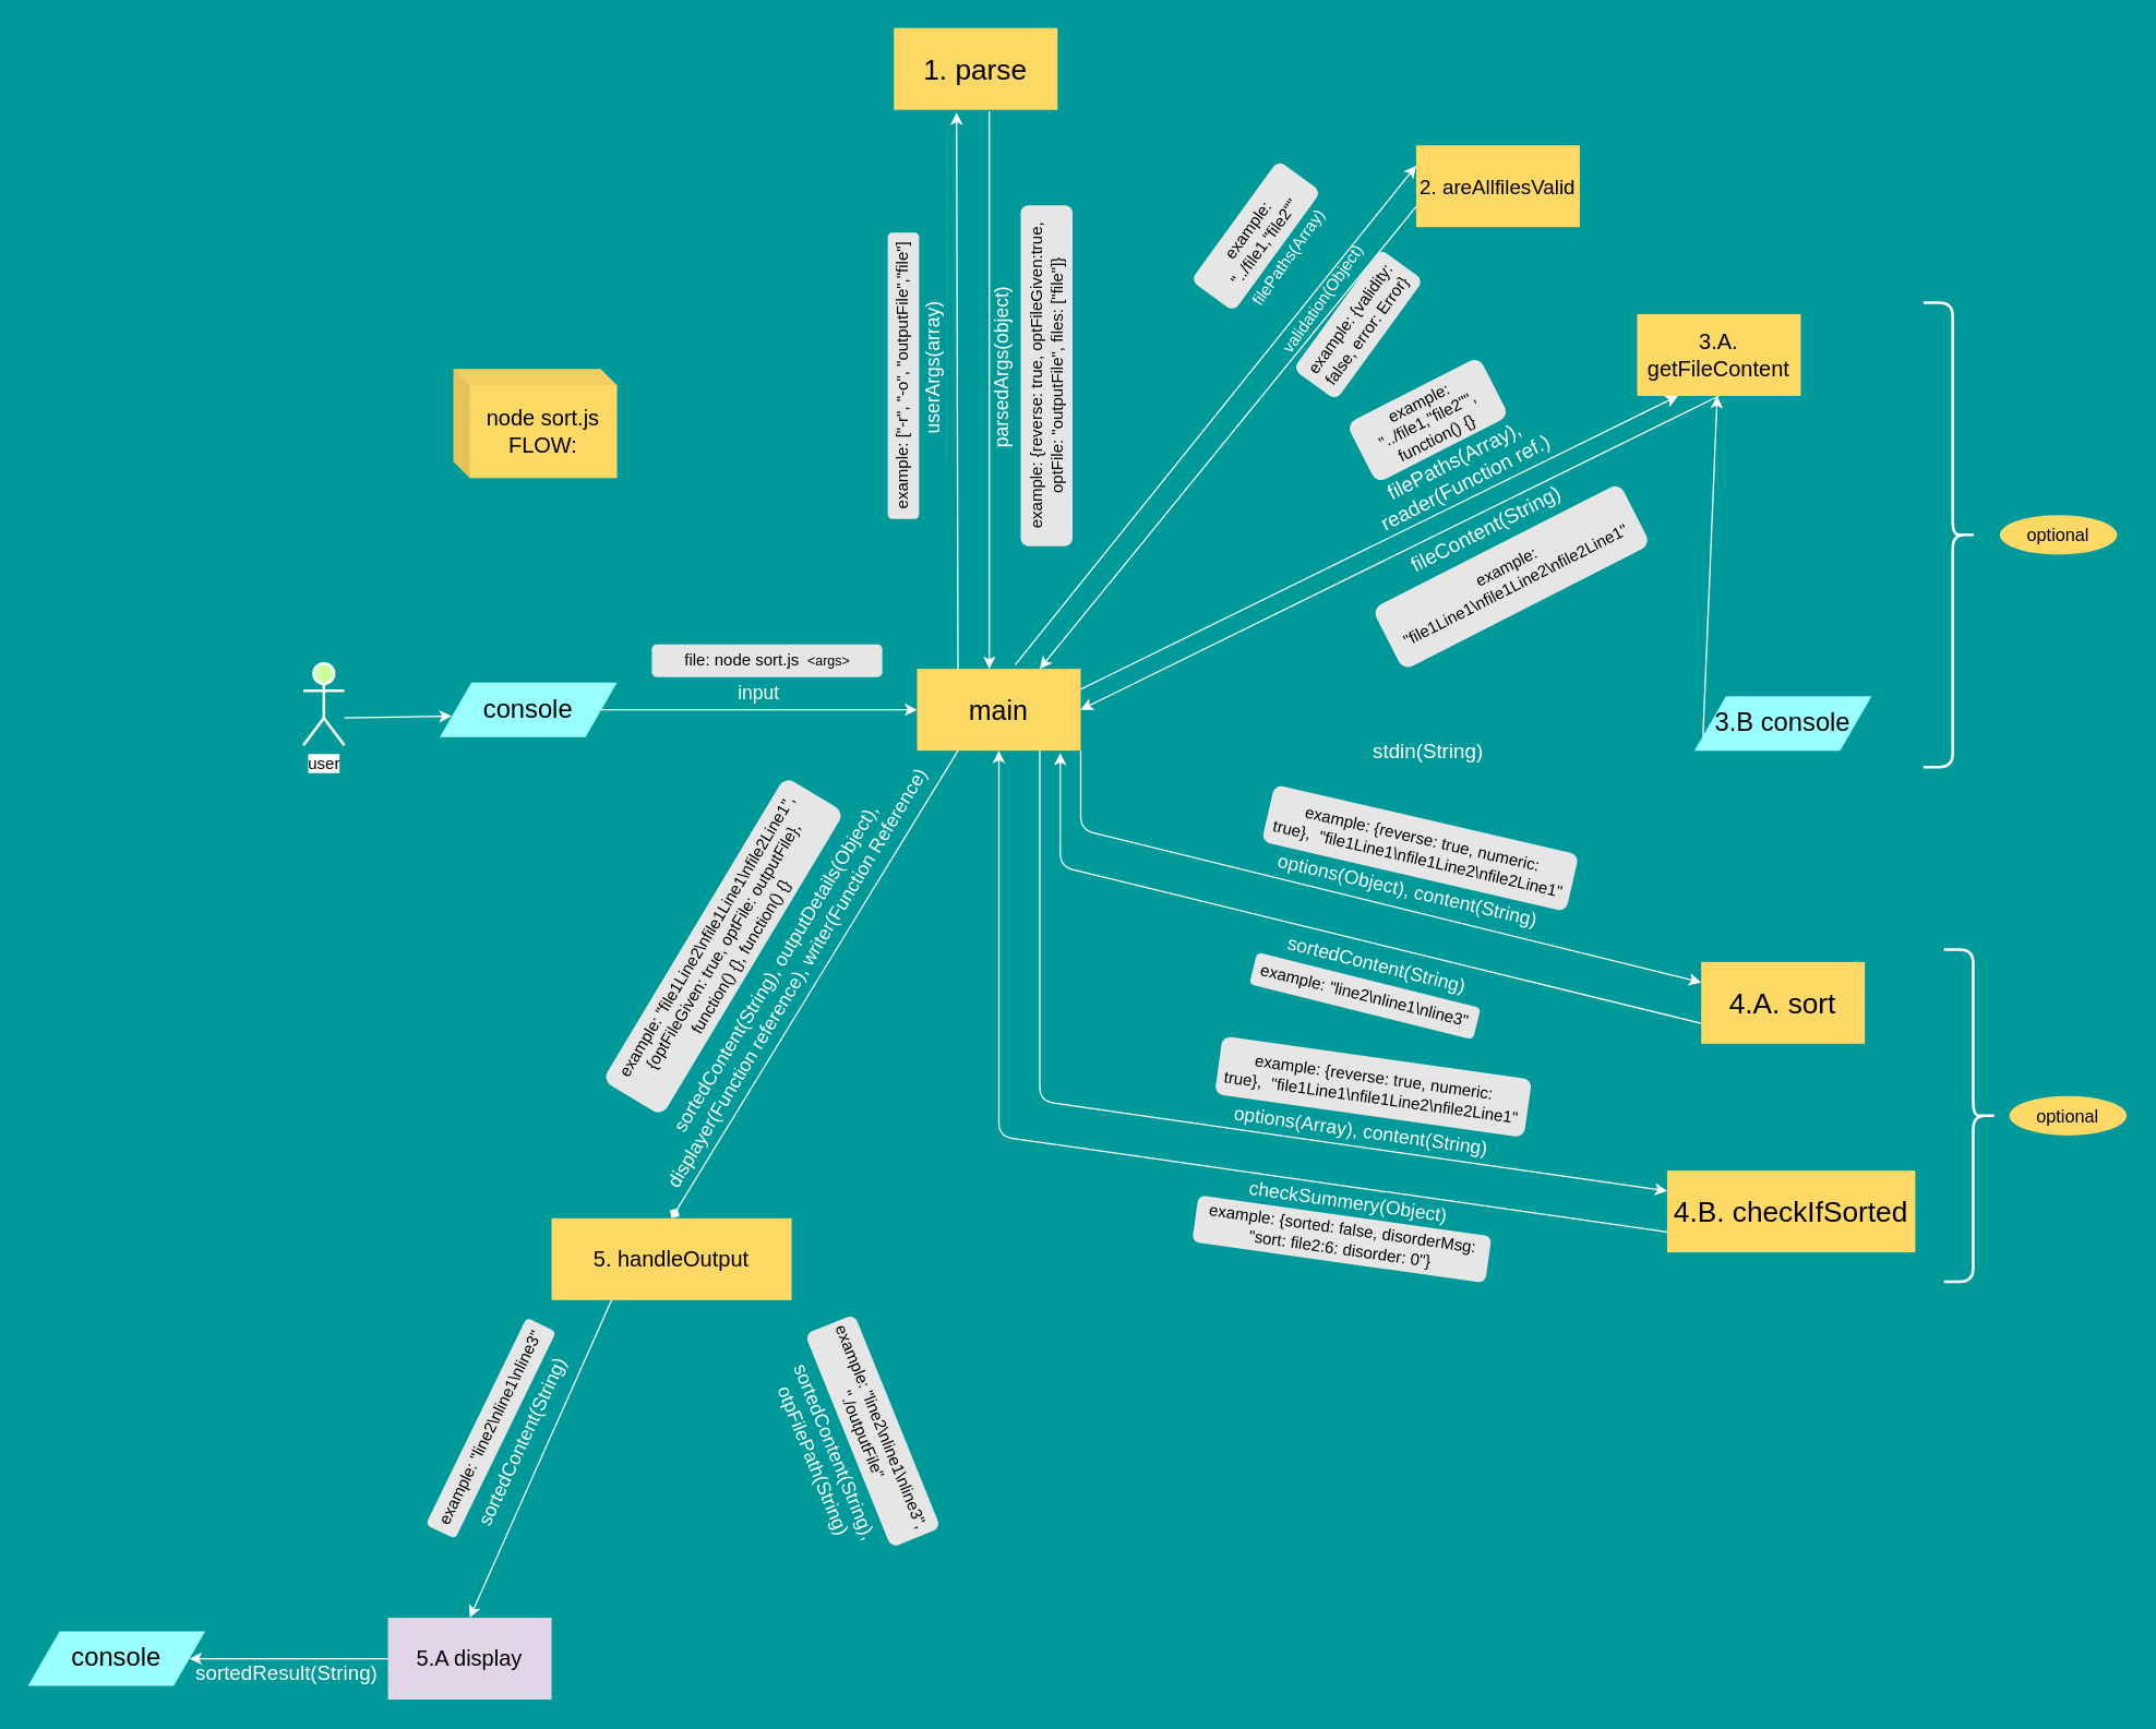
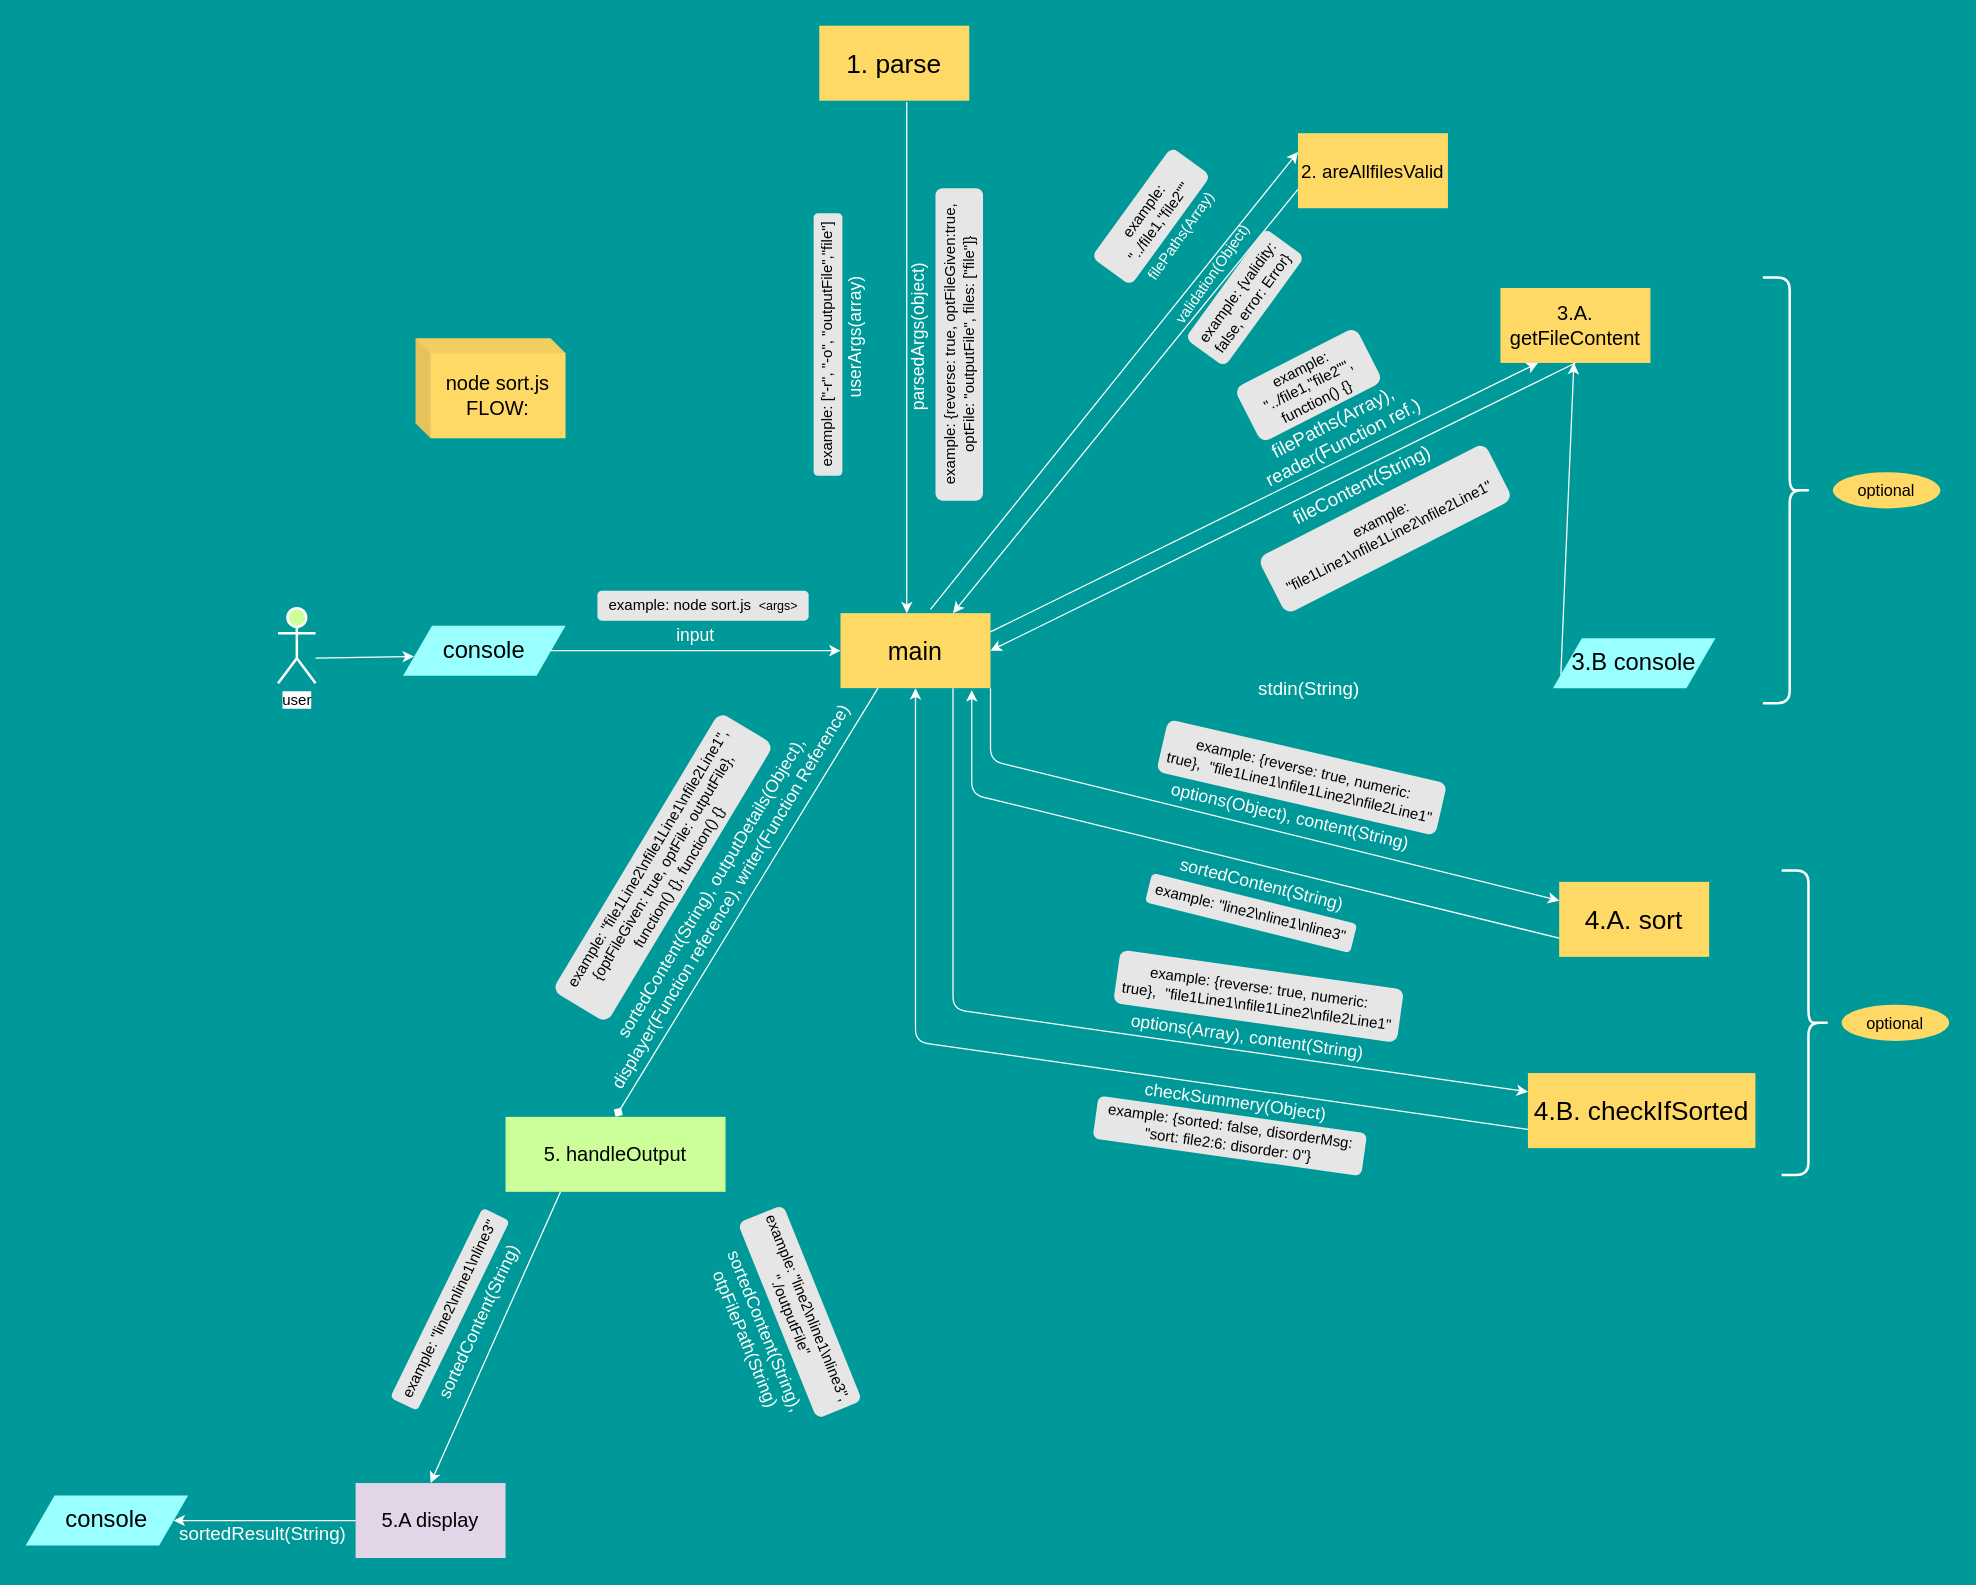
- <mxCell id="9" value="" style="endArrow=classic;html=1;exitX=0.25;exitY=0;exitDx=0;exitDy=0;entryX=0.383;entryY=1.033;entryDx=0;entryDy=0;fillColor=#CCFF99;strokeColor=#FFFFFF;entryPerimeter=0;" parent="1" source="7" target="13" edge="1"><mxGeometry width="50" height="50" relative="1" as="geometry"><mxPoint x="822" y="550" as="sourcePoint" /><mxPoint x="872" y="500" as="targetPoint" /></mxGeometry></mxCell>
- <mxCell id="57" value="file: node sort.js&amp;nbsp;&lt;span style=&quot;font-size: 10px&quot;&gt;&amp;nbsp;&amp;lt;args&amp;gt;&lt;/span&gt;" style="rounded=1;whiteSpace=wrap;html=1;strokeWidth=2;fillColor=#E6E6E6;strokeColor=none;" vertex="1" parent="1"><mxGeometry x="477.5" y="472" width="169" height="24" as="geometry" /></mxCell>
+ <mxCell id="57" value="example: node sort.js&amp;nbsp;&lt;span style=&quot;font-size: 10px&quot;&gt;&amp;nbsp;&amp;lt;args&amp;gt;&lt;/span&gt;" style="rounded=1;whiteSpace=wrap;html=1;strokeWidth=2;fillColor=#E6E6E6;strokeColor=none;" vertex="1" parent="1"><mxGeometry x="477.5" y="472" width="169" height="24" as="geometry" /></mxCell>
- <mxCell id="37" value="&lt;font color=&quot;#000000&quot; style=&quot;font-size: 16px&quot;&gt;5. handleOutput&lt;/font&gt;" style="rounded=0;whiteSpace=wrap;html=1;strokeColor=none;strokeWidth=2;fillColor=#FFD966;fontSize=14;fontColor=#FFFFFF;" parent="1" vertex="1"><mxGeometry x="404" y="893" width="176" height="60" as="geometry" /></mxCell>
+ <mxCell id="37" value="&lt;font color=&quot;#000000&quot; style=&quot;font-size: 16px&quot;&gt;5. handleOutput&lt;/font&gt;" style="rounded=0;whiteSpace=wrap;html=1;strokeColor=none;strokeWidth=2;fillColor=#ccff99;fontSize=14;fontColor=#FFFFFF;" parent="1" vertex="1"><mxGeometry x="404" y="893" width="176" height="60" as="geometry" /></mxCell>
